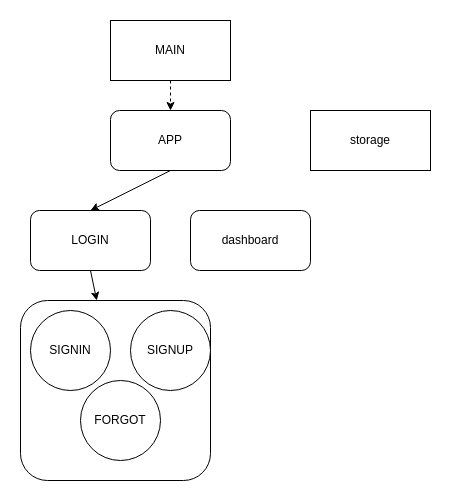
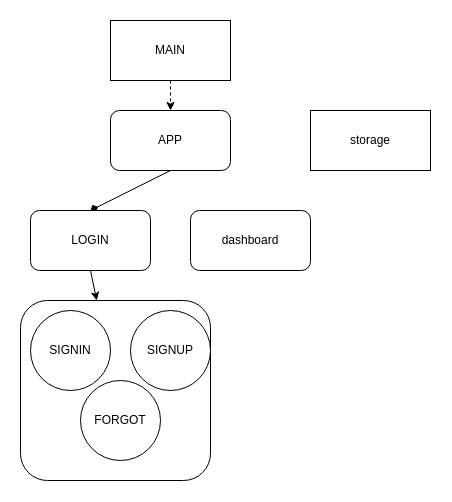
- <mxCell id="5" style="edgeStyle=none;html=1;exitX=0.5;exitY=1;exitDx=0;exitDy=0;entryX=0.5;entryY=0;entryDx=0;entryDy=0;" parent="1" source="6" target="8" edge="1"><mxGeometry relative="1" as="geometry" /></mxCell>
+ <mxCell id="5" style="edgeStyle=none;html=1;exitX=0.5;exitY=1;exitDx=0;exitDy=0;entryX=0.5;entryY=0;entryDx=0;entryDy=0;endArrow=diamond;" parent="1" source="6" target="8" edge="1"><mxGeometry relative="1" as="geometry" /></mxCell>
